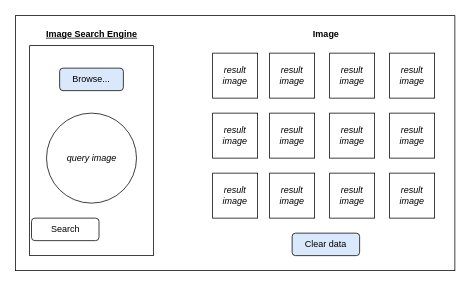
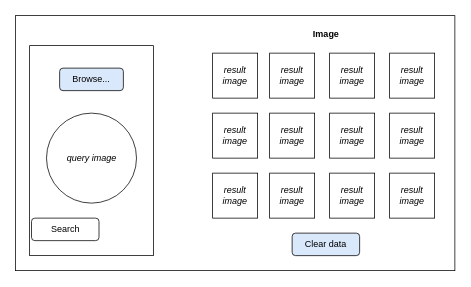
- <mxCell id="4" value="&lt;b&gt;&lt;u&gt;Image Search Engine&lt;/u&gt;&lt;/b&gt;" style="text;html=1;strokeColor=none;fillColor=none;align=center;verticalAlign=middle;whiteSpace=wrap;rounded=0;" vertex="1" parent="1"><mxGeometry x="56.5" y="30" width="130" height="30" as="geometry" /></mxCell>
